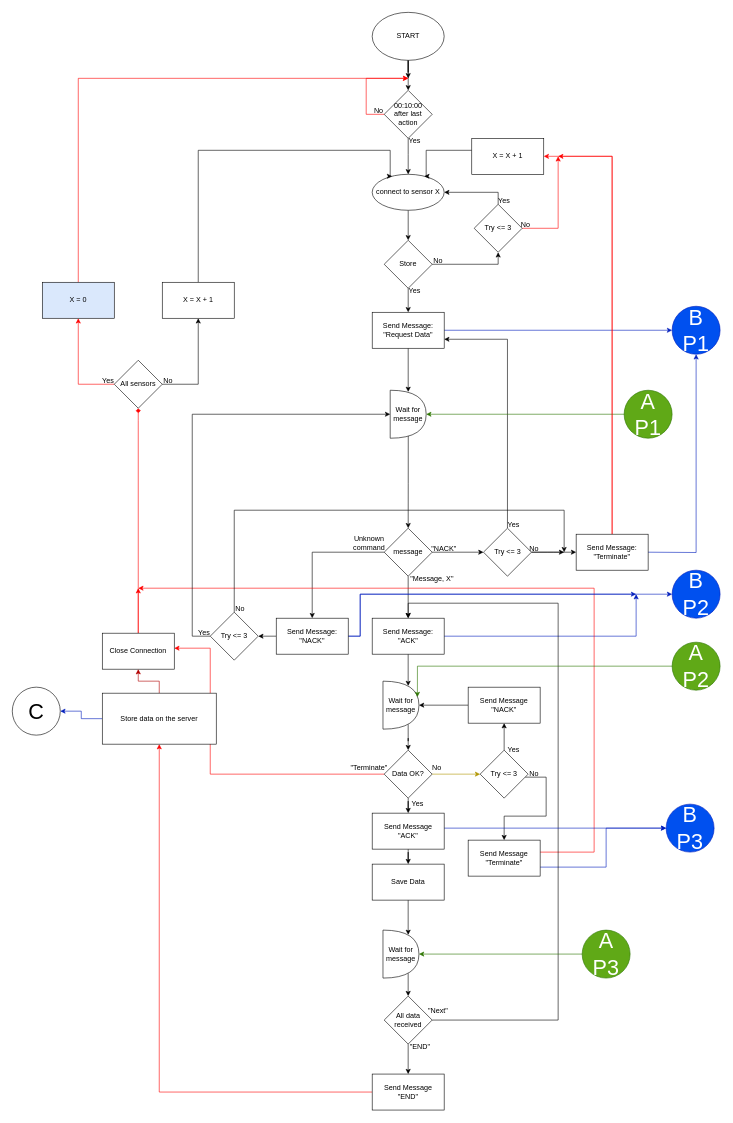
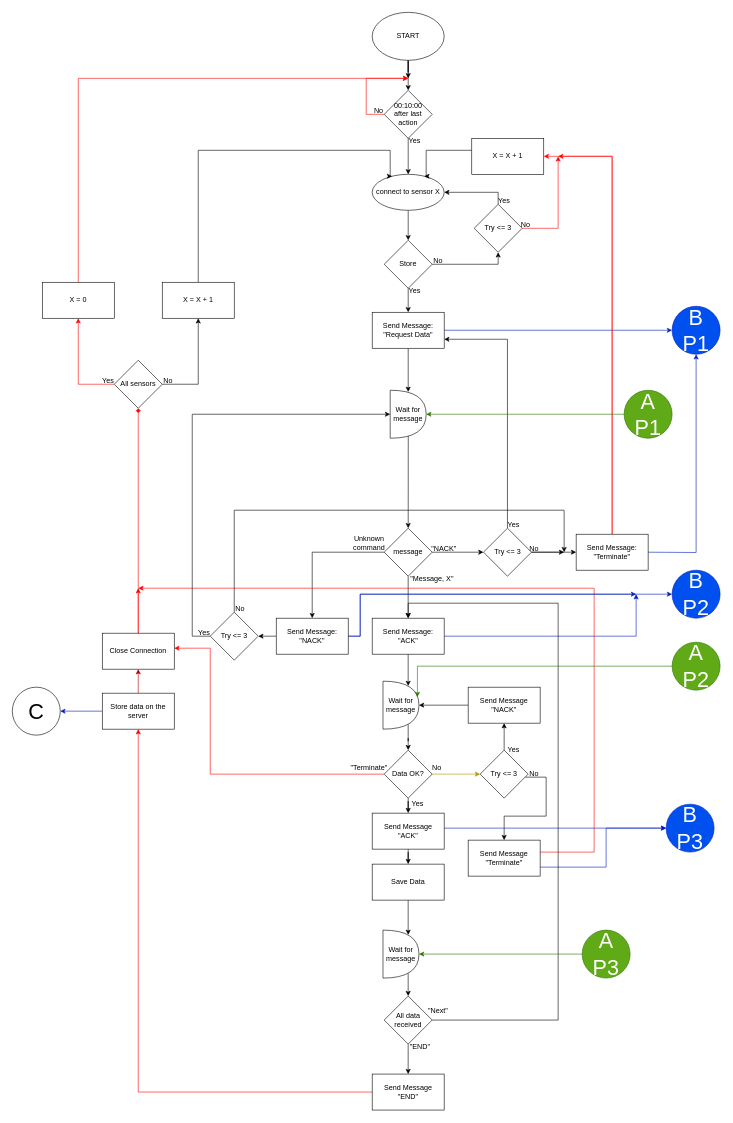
- <mxCell id="79" value="X = 0" style="rounded=0;whiteSpace=wrap;html=1;fillColor=#dae8fc;" parent="1" vertex="1"><mxGeometry x="70" y="470" width="120" height="60" as="geometry" /></mxCell>
+ <mxCell id="79" value="X = 0" style="rounded=0;whiteSpace=wrap;html=1;" parent="1" vertex="1"><mxGeometry x="70" y="470" width="120" height="60" as="geometry" /></mxCell>
- <mxCell id="73" value="Store data on the server" style="rounded=0;whiteSpace=wrap;html=1;" parent="1" vertex="1"><mxGeometry x="170" y="1155" width="190" height="85" as="geometry" /></mxCell>
+ <mxCell id="73" value="Store data on the server" style="rounded=0;whiteSpace=wrap;html=1;" parent="1" vertex="1"><mxGeometry x="170" y="1155" width="120" height="60" as="geometry" /></mxCell>
